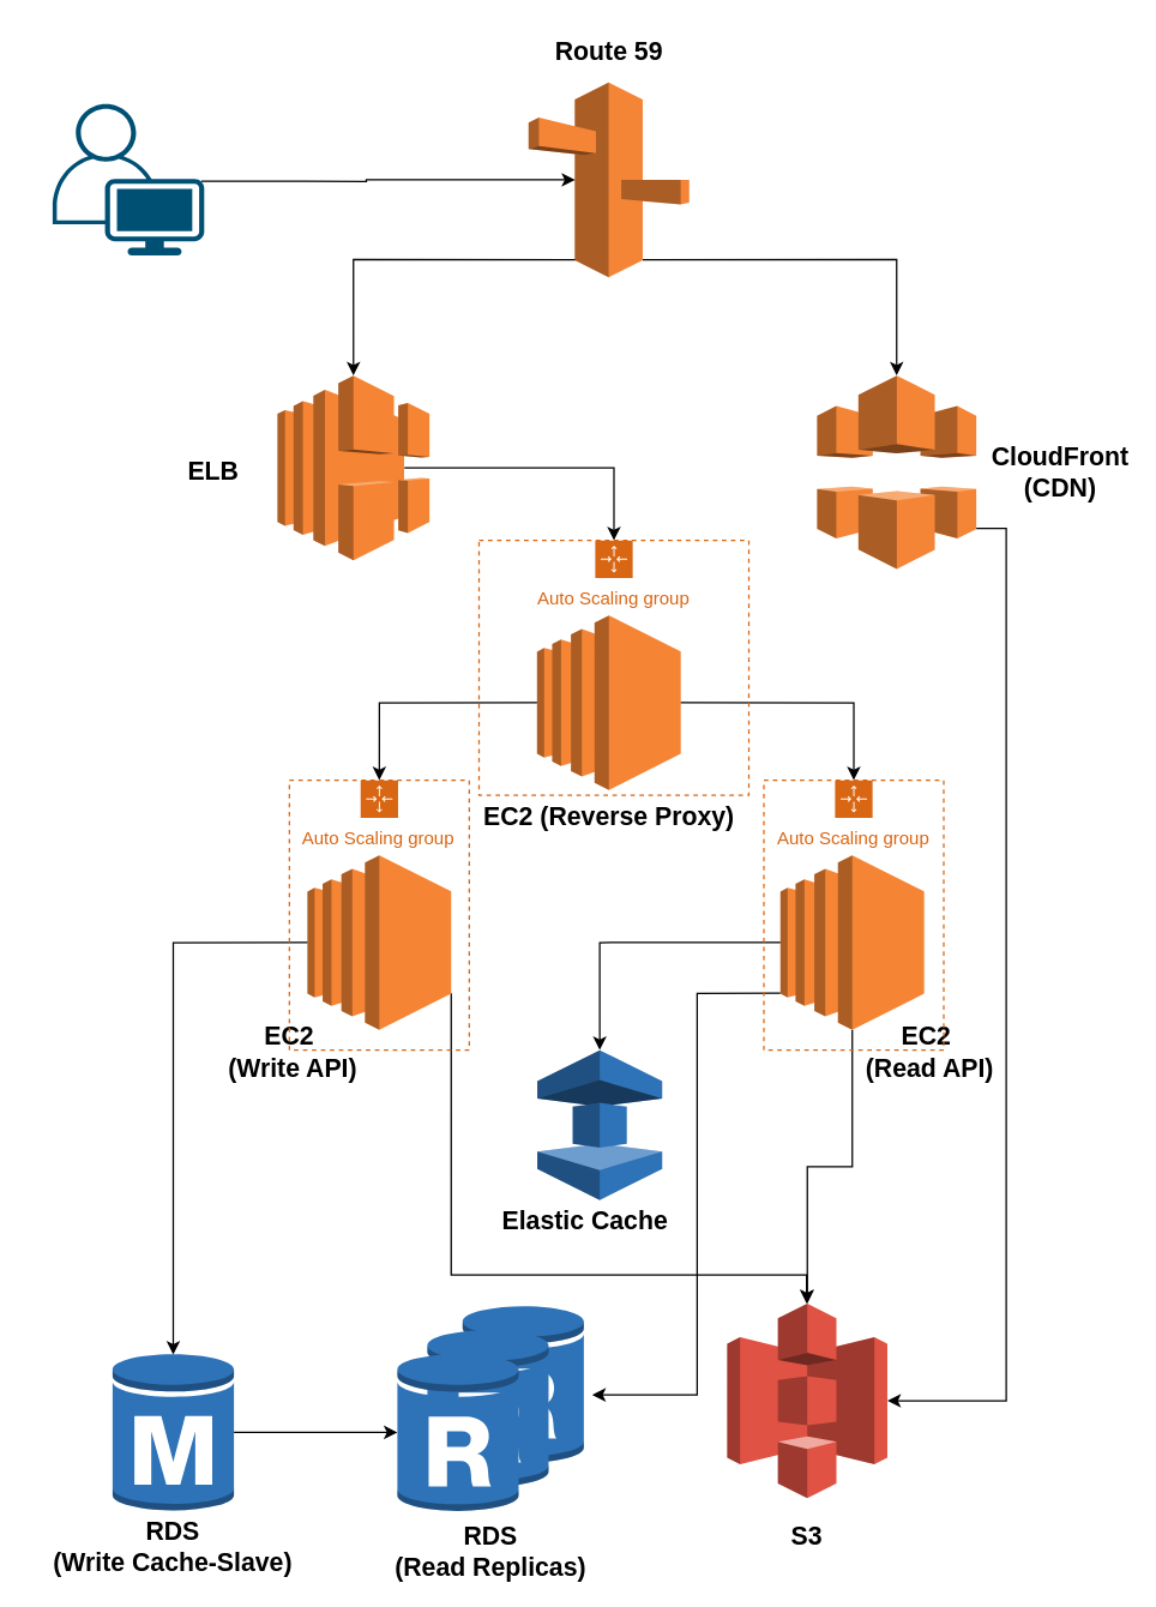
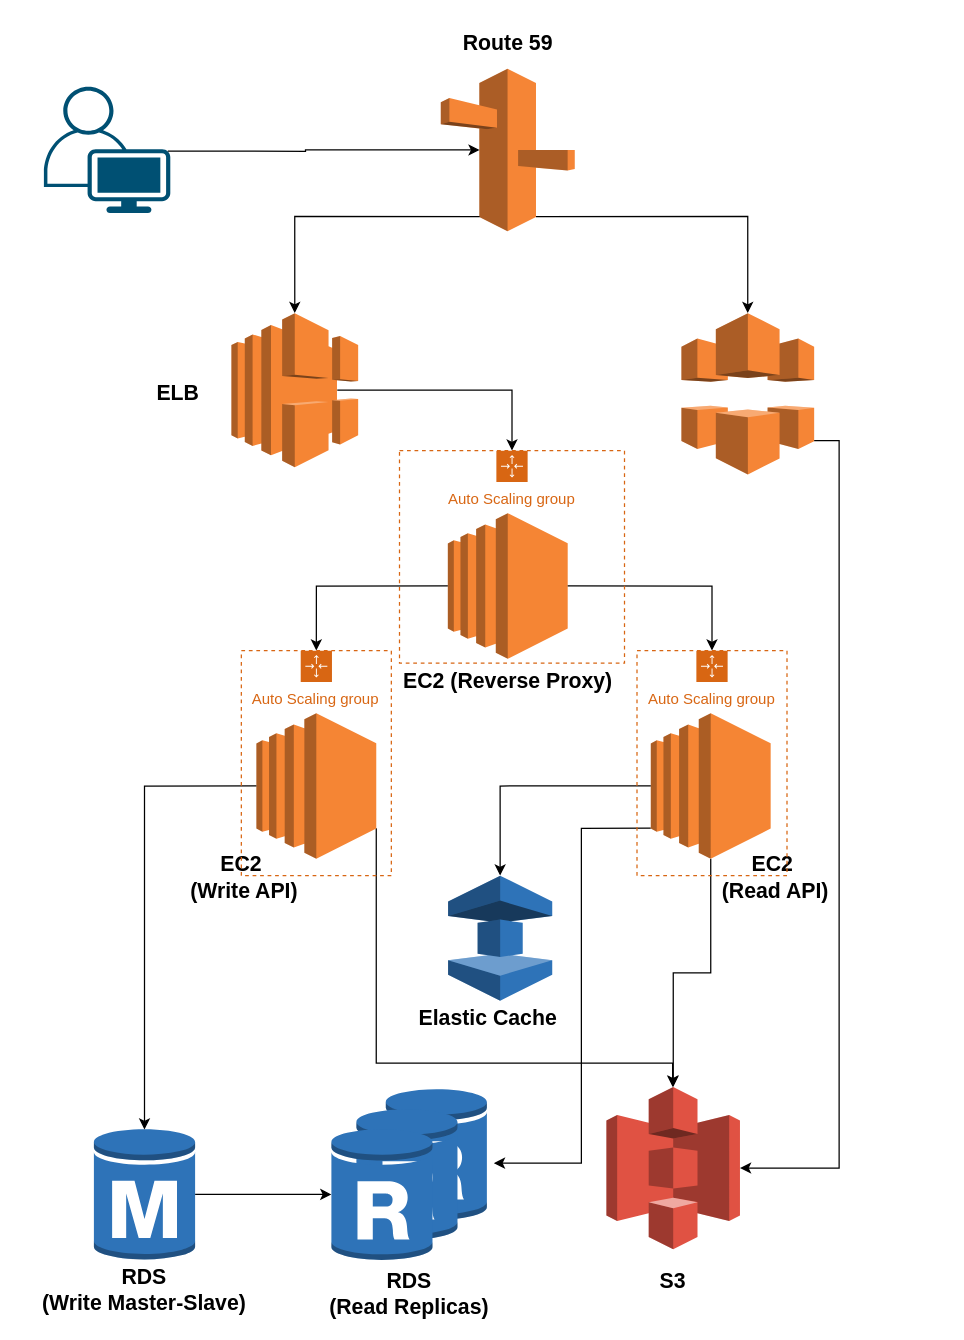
- <mxCell id="21" value="CloudFront&lt;br&gt;(&lt;span style=&quot;background-color: transparent; color: light-dark(rgb(0, 0, 0), rgb(255, 255, 255));&quot;&gt;CDN)&lt;/span&gt;" style="text;html=1;align=center;verticalAlign=middle;whiteSpace=wrap;rounded=0;fontStyle=1;fontSize=17;" vertex="1" parent="1"><mxGeometry x="664.52" y="299.56" width="84.19" height="30" as="geometry" /></mxCell>
- <mxCell id="9" value="RDS&lt;br&gt;(Write Cache-Slave)" style="text;html=1;align=center;verticalAlign=middle;whiteSpace=wrap;rounded=0;fontStyle=1;fontSize=17;" vertex="1" parent="1"><mxGeometry x="20" y="1017" width="190" height="30" as="geometry" /></mxCell>
+ <mxCell id="9" value="RDS&lt;br&gt;(Write Master-Slave)" style="text;html=1;align=center;verticalAlign=middle;whiteSpace=wrap;rounded=0;fontStyle=1;fontSize=17;" vertex="1" parent="1"><mxGeometry x="20" y="1017" width="190" height="30" as="geometry" /></mxCell>
